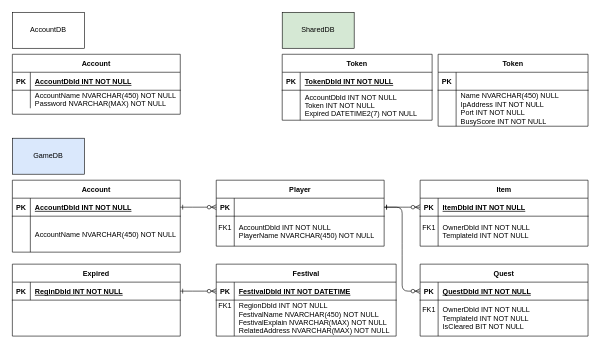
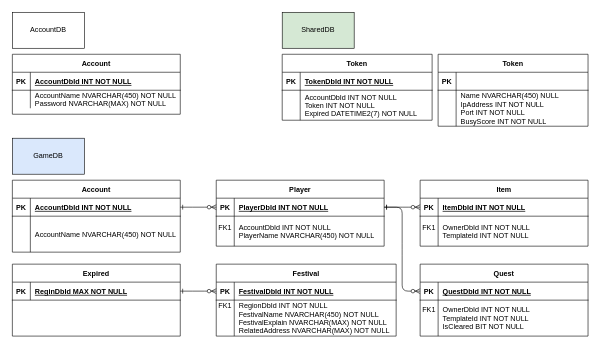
+ <mxCell id="44" value="PlayerDbId INT NOT NULL" style="shape=partialRectangle;overflow=hidden;connectable=0;fillColor=none;top=0;left=0;bottom=0;right=0;align=left;spacingLeft=6;fontStyle=5;" vertex="1" parent="42"><mxGeometry x="30" width="250" height="30" as="geometry"><mxRectangle width="250" height="30" as="alternateBounds" /></mxGeometry></mxCell>
- <mxCell id="59" value="ReginDbId INT NOT NULL" style="shape=partialRectangle;overflow=hidden;connectable=0;fillColor=none;top=0;left=0;bottom=0;right=0;align=left;spacingLeft=6;fontStyle=5;" vertex="1" parent="57"><mxGeometry x="30" width="250" height="30" as="geometry"><mxRectangle width="250" height="30" as="alternateBounds" /></mxGeometry></mxCell>
+ <mxCell id="59" value="ReginDbId MAX NOT NULL" style="shape=partialRectangle;overflow=hidden;connectable=0;fillColor=none;top=0;left=0;bottom=0;right=0;align=left;spacingLeft=6;fontStyle=5;" vertex="1" parent="57"><mxGeometry x="30" width="250" height="30" as="geometry"><mxRectangle width="250" height="30" as="alternateBounds" /></mxGeometry></mxCell>
- <mxCell id="65" value="FestivalDbId INT NOT DATETIME" style="shape=partialRectangle;overflow=hidden;connectable=0;fillColor=none;top=0;left=0;bottom=0;right=0;align=left;spacingLeft=6;fontStyle=5;" vertex="1" parent="63"><mxGeometry x="30" width="270" height="30" as="geometry"><mxRectangle width="270" height="30" as="alternateBounds" /></mxGeometry></mxCell>
+ <mxCell id="65" value="FestivalDbId INT NOT NULL" style="shape=partialRectangle;overflow=hidden;connectable=0;fillColor=none;top=0;left=0;bottom=0;right=0;align=left;spacingLeft=6;fontStyle=5;" vertex="1" parent="63"><mxGeometry x="30" width="270" height="30" as="geometry"><mxRectangle width="270" height="30" as="alternateBounds" /></mxGeometry></mxCell>
